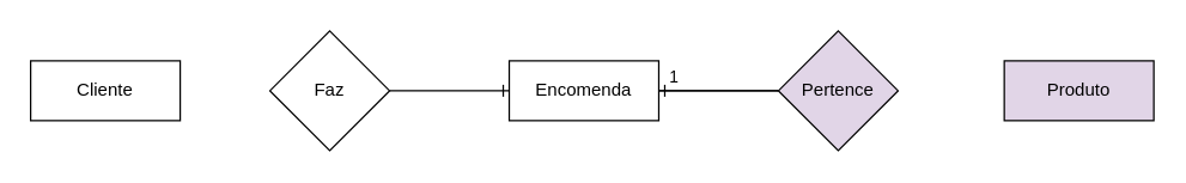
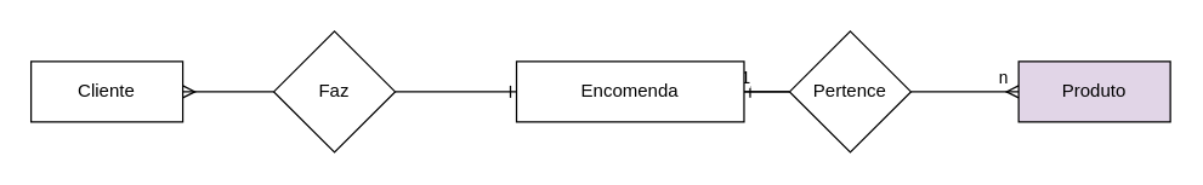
+ <mxCell id="2" value="" style="edgeStyle=orthogonalEdgeStyle;rounded=0;orthogonalLoop=1;jettySize=auto;html=1;endArrow=none;endFill=0;startArrow=ERmany;startFill=0;" edge="1" parent="1" source="3" target="4"><mxGeometry relative="1" as="geometry" /></mxCell>
- <mxCell id="9" value="Encomenda" style="whiteSpace=wrap;html=1;" vertex="1" parent="1"><mxGeometry x="340" y="40" width="100" height="40" as="geometry" /></mxCell>
+ <mxCell id="9" value="Encomenda" style="whiteSpace=wrap;html=1;" vertex="1" parent="1"><mxGeometry x="340" y="40" width="150" height="40" as="geometry" /></mxCell>
- <mxCell id="12" value="Pertence" style="rhombus;whiteSpace=wrap;html=1;fillColor=#e1d5e7;" vertex="1" parent="1"><mxGeometry x="520" y="20" width="80" height="80" as="geometry" /></mxCell>
+ <mxCell id="12" value="Pertence" style="rhombus;whiteSpace=wrap;html=1;" vertex="1" parent="1"><mxGeometry x="520" y="20" width="80" height="80" as="geometry" /></mxCell>
+ <mxCell id="10" value="" style="edgeStyle=orthogonalEdgeStyle;rounded=0;orthogonalLoop=1;jettySize=auto;html=1;endArrow=ERmany;endFill=0;" edge="1" parent="1" source="12" target="13"><mxGeometry relative="1" as="geometry" /></mxCell>
+ <mxCell id="11" value="n" style="edgeLabel;html=1;align=center;verticalAlign=middle;resizable=0;points=[];" vertex="1" connectable="0" parent="10"><mxGeometry x="0.155" y="-2" relative="1" as="geometry"><mxPoint x="19" y="-12" as="offset" /></mxGeometry></mxCell>
